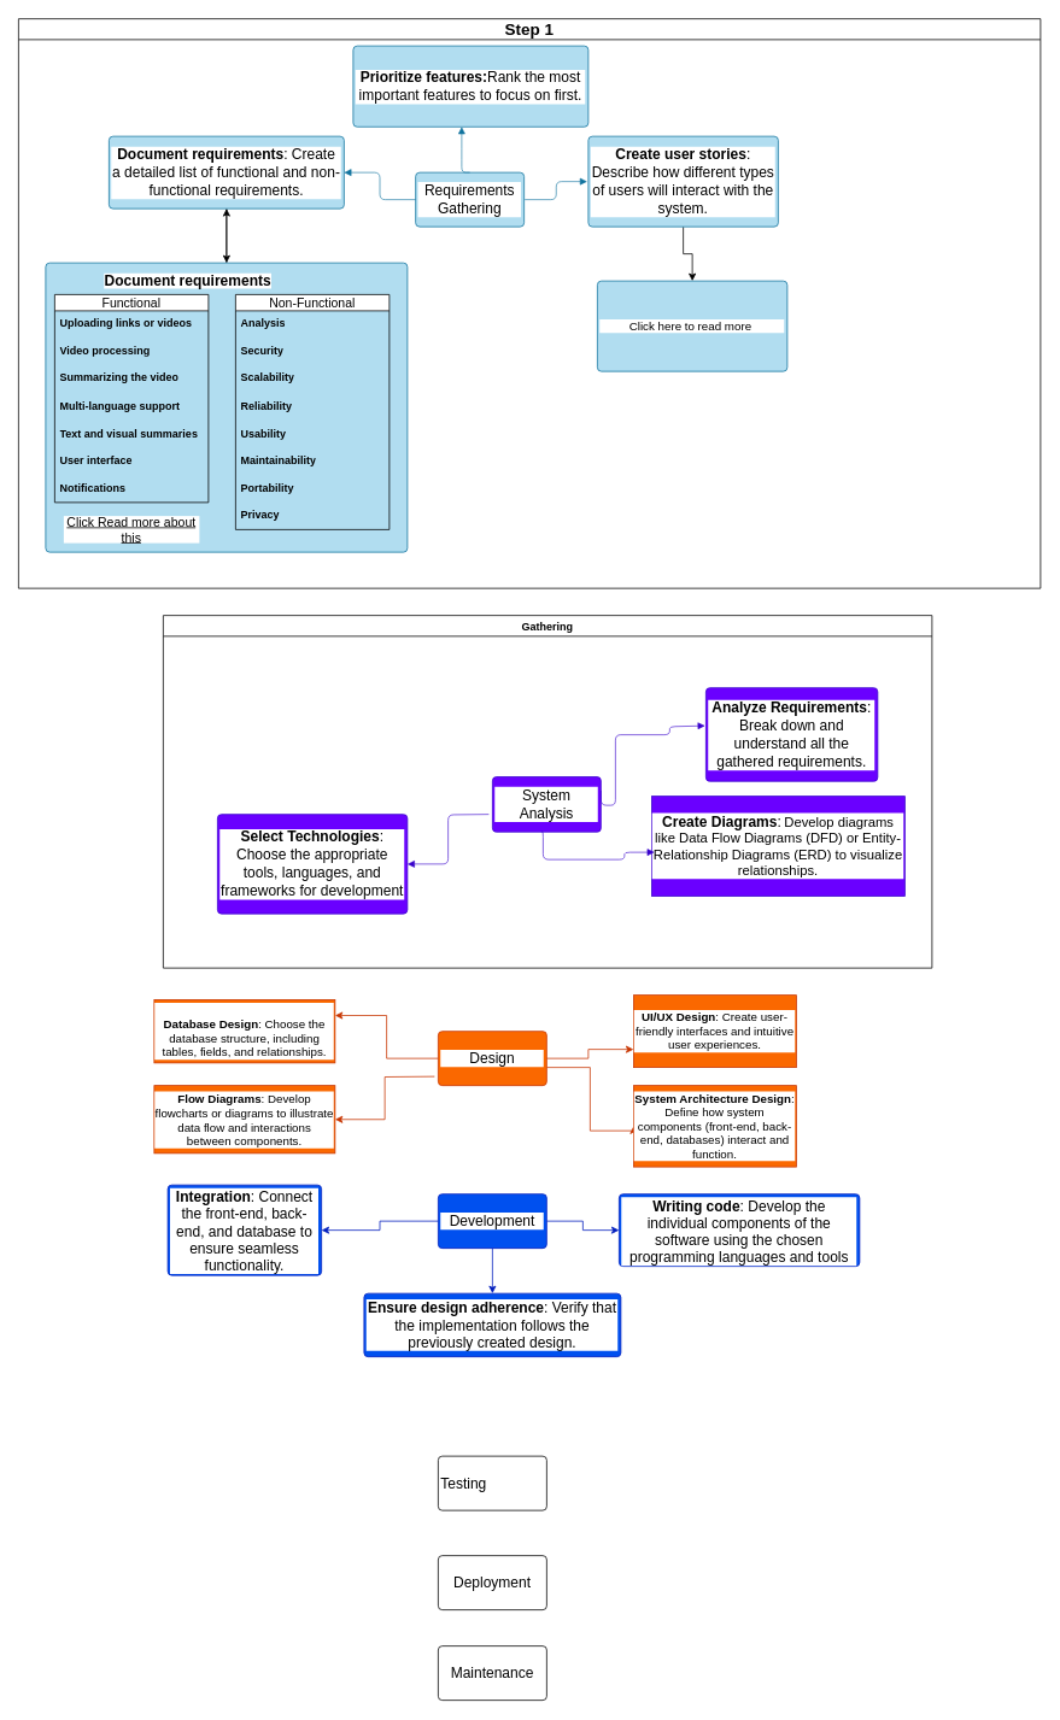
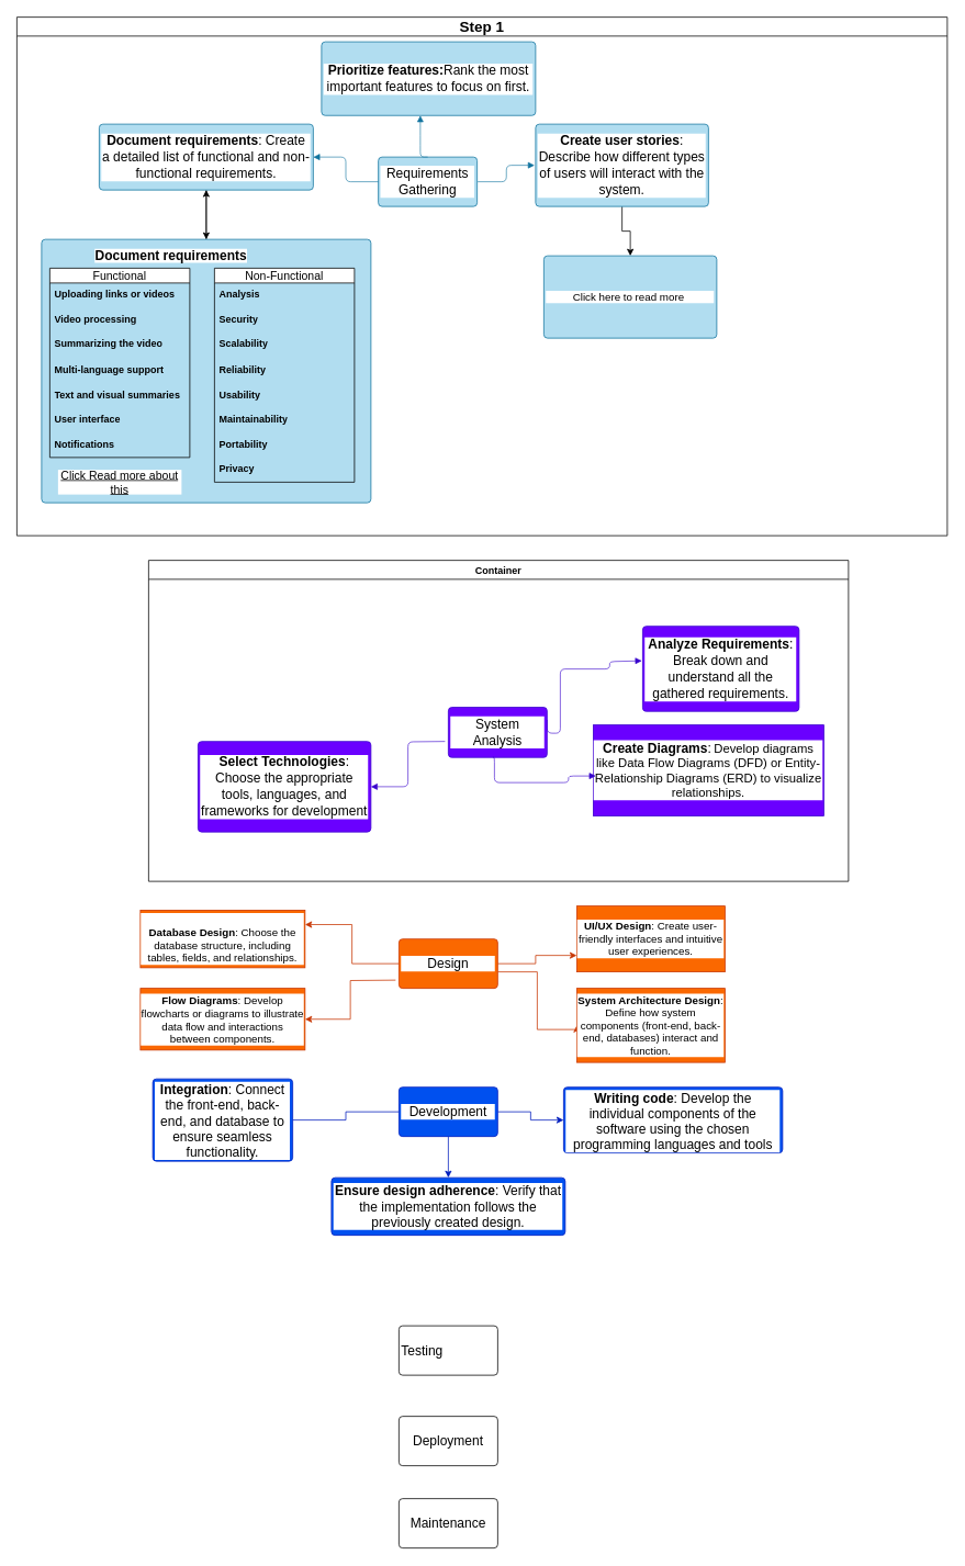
- <mxCell id="53" value="Gathering" style="swimlane;" vertex="1" parent="1"><mxGeometry x="180" y="680" width="850" height="390" as="geometry" /></mxCell>
+ <mxCell id="53" value="Container" style="swimlane;" vertex="1" parent="1"><mxGeometry x="180" y="680" width="850" height="390" as="geometry" /></mxCell>
- <mxCell id="7" value="" style="edgeStyle=orthogonalEdgeStyle;rounded=0;orthogonalLoop=1;jettySize=auto;html=1;fillColor=#0050ef;strokeColor=#001DBC;labelBackgroundColor=default;fontColor=default;" edge="1" parent="1" source="9" target="19"><mxGeometry relative="1" as="geometry" /></mxCell>
+ <mxCell id="7" value="" style="edgeStyle=orthogonalEdgeStyle;rounded=0;orthogonalLoop=1;jettySize=auto;html=1;fillColor=#0050ef;strokeColor=#001DBC;labelBackgroundColor=default;fontColor=default;endArrow=none;" edge="1" parent="1" source="9" target="19"><mxGeometry relative="1" as="geometry" /></mxCell>
